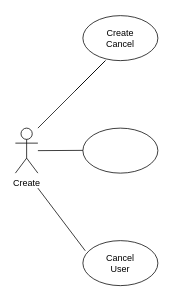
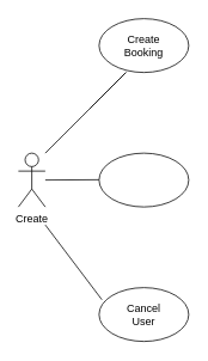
- <mxCell id="11" value="Create Cancel" style="text;html=1;strokeColor=none;fillColor=none;align=center;verticalAlign=middle;whiteSpace=wrap;rounded=0;" vertex="1" parent="9"><mxGeometry x="20" y="15" width="60" height="30" as="geometry" /></mxCell>
+ <mxCell id="11" value="Create Booking" style="text;html=1;strokeColor=none;fillColor=none;align=center;verticalAlign=middle;whiteSpace=wrap;rounded=0;" vertex="1" parent="9"><mxGeometry x="20" y="15" width="60" height="30" as="geometry" /></mxCell>
